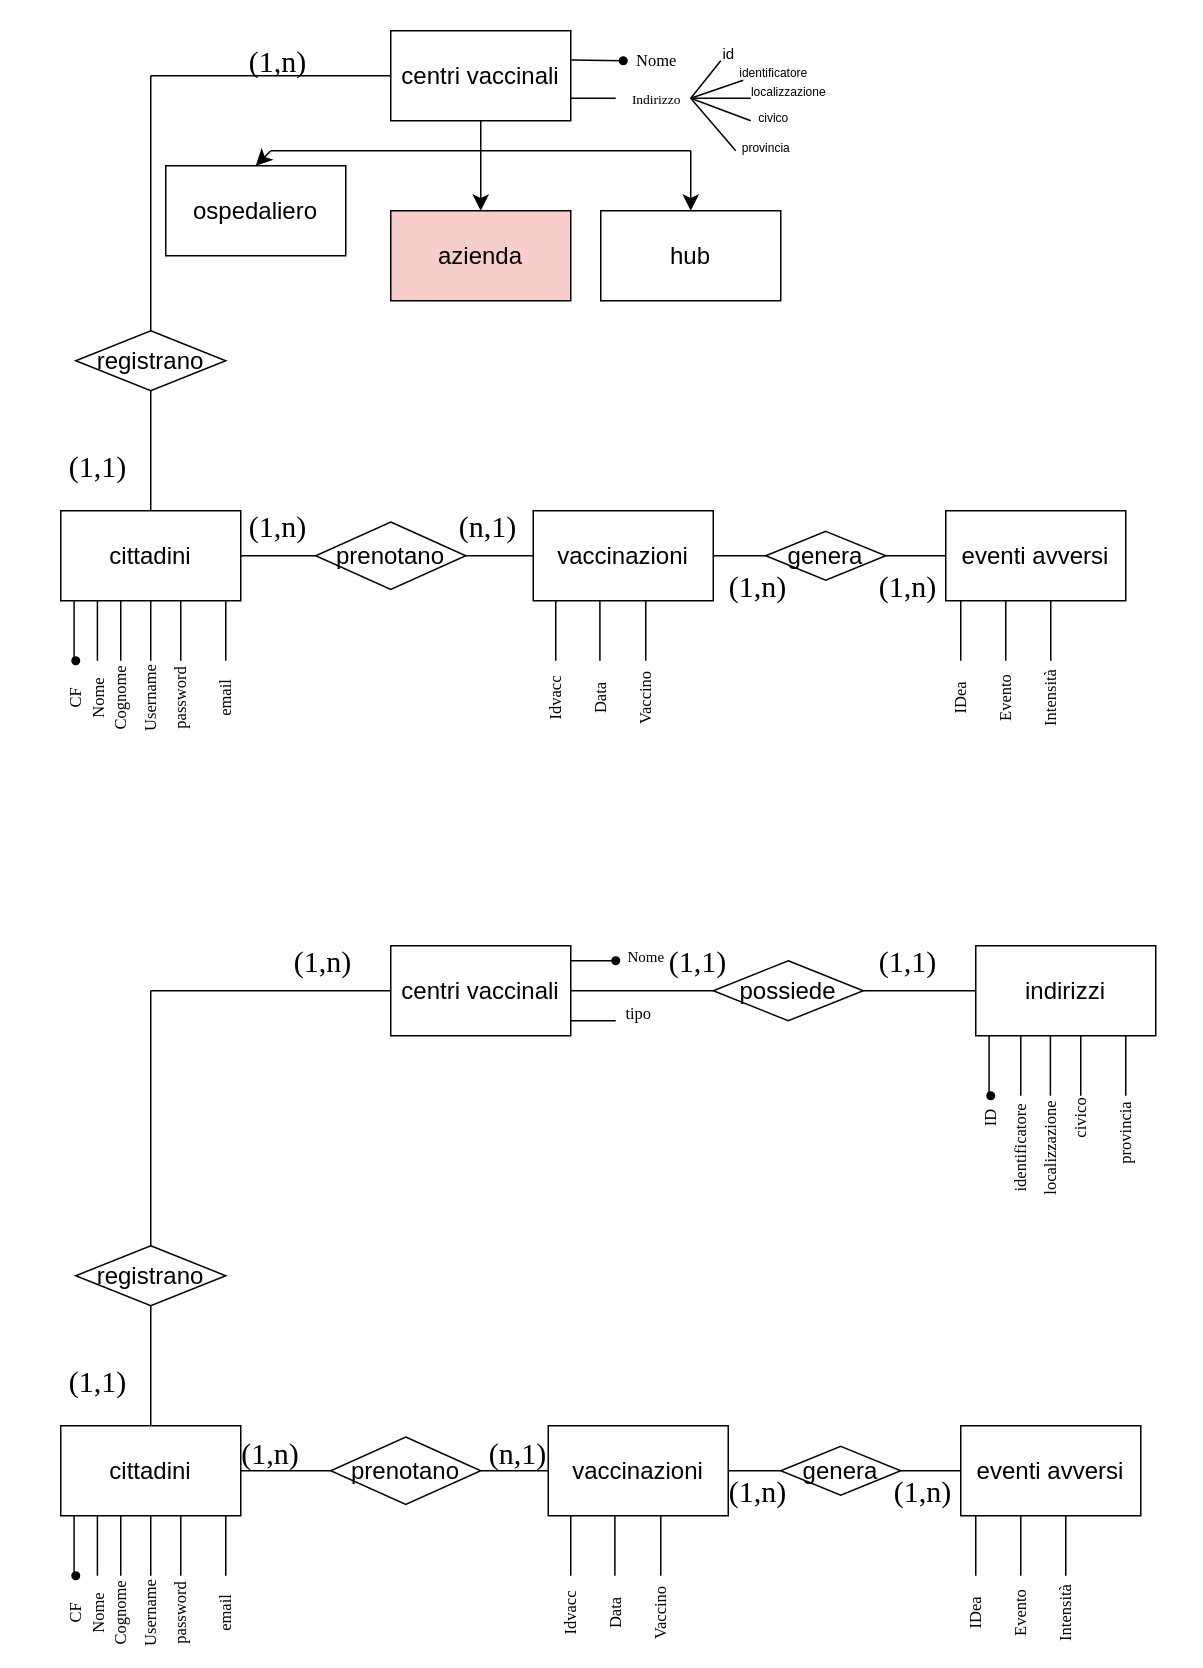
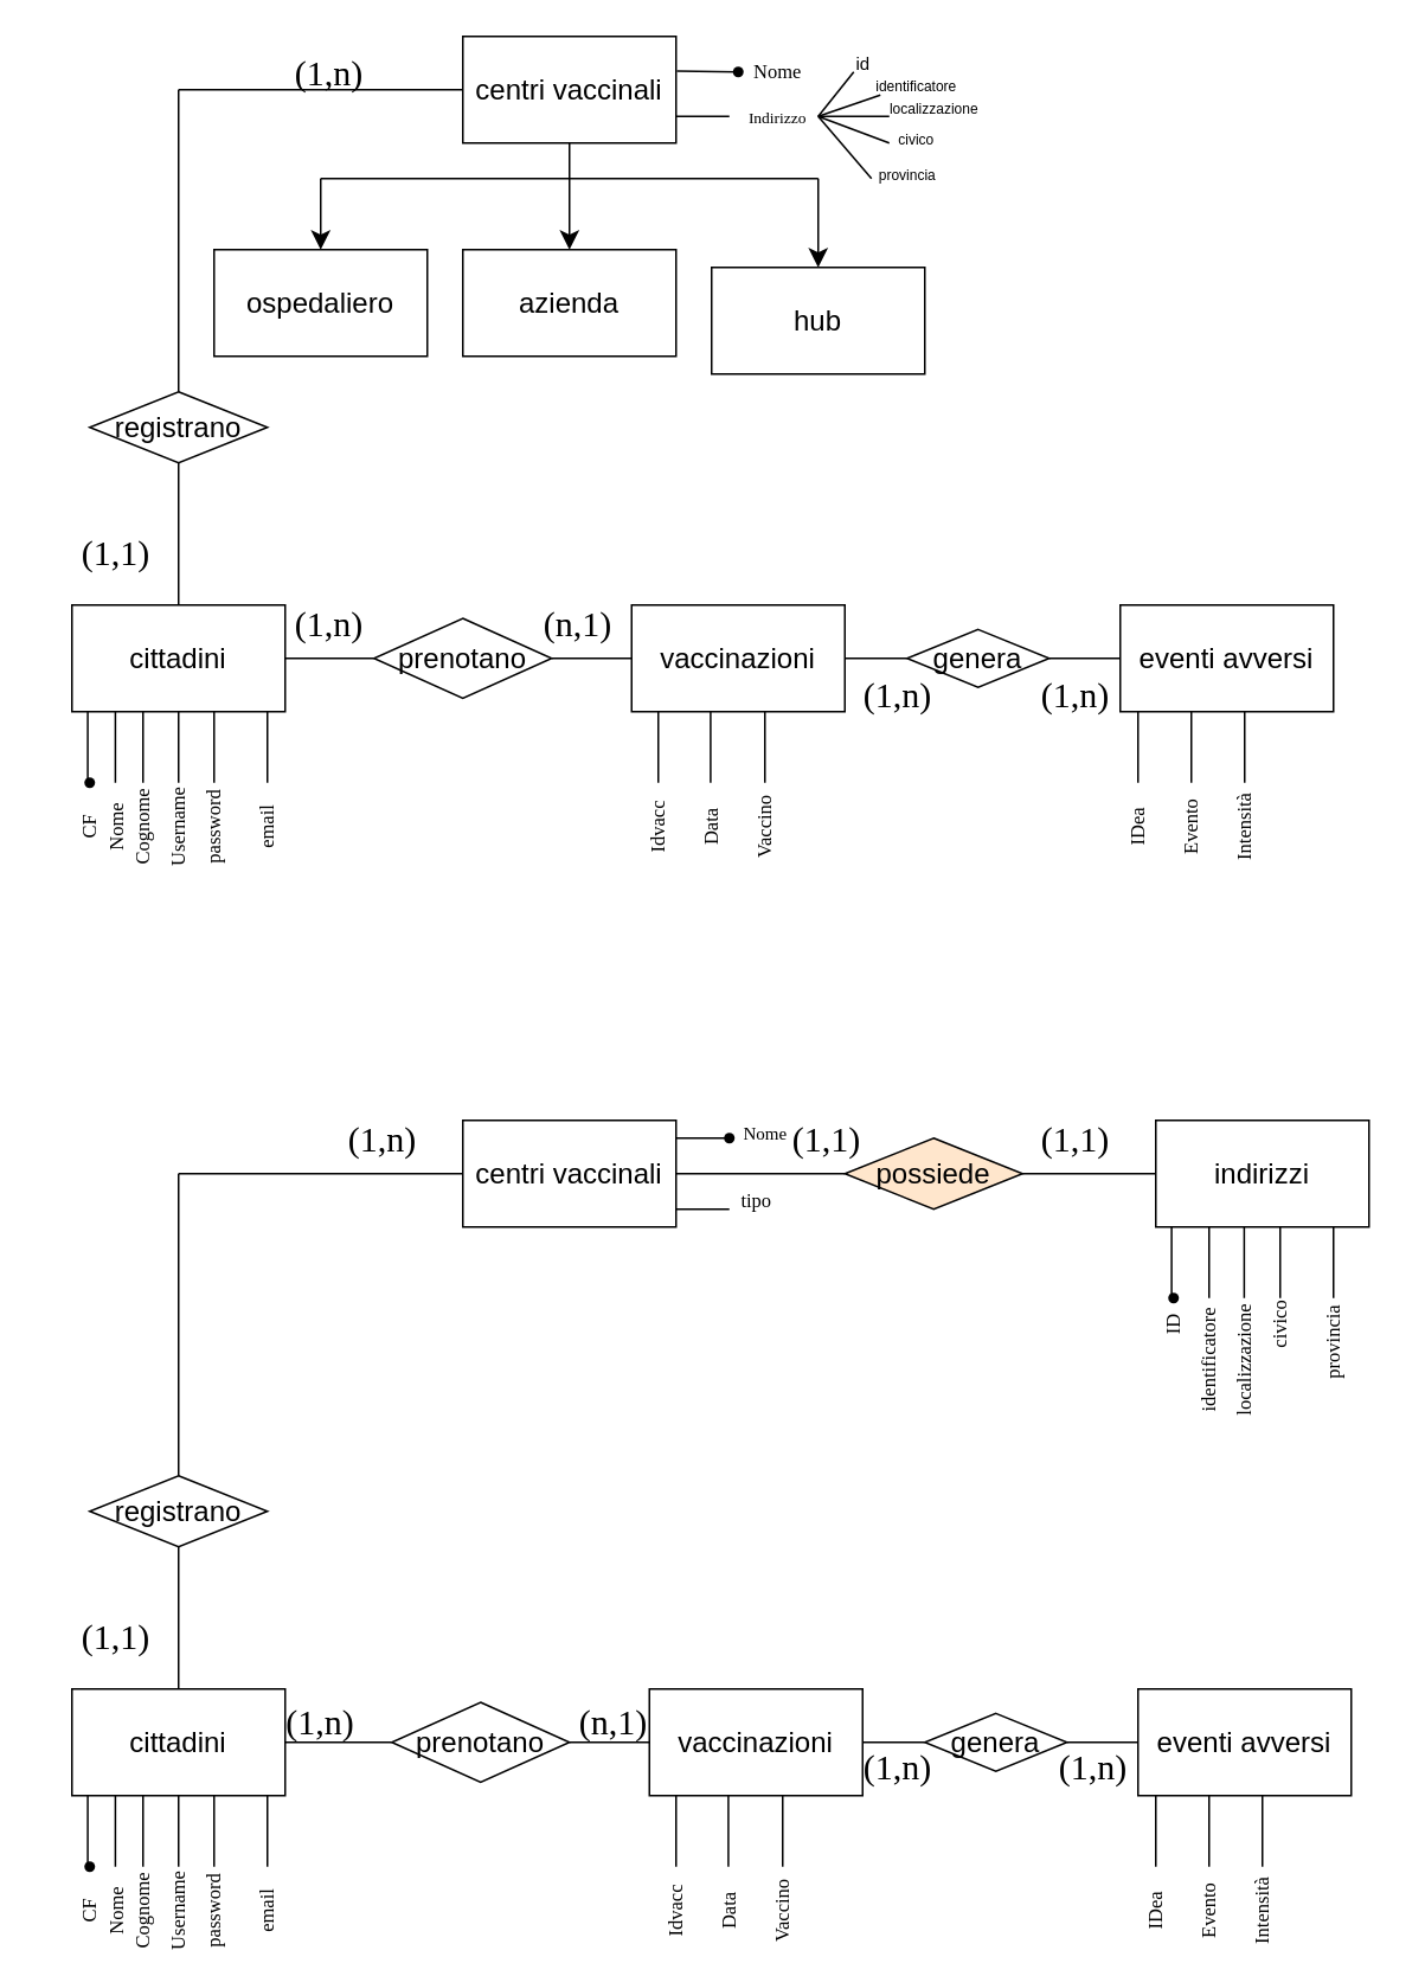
- <mxCell id="4" value="ospedaliero" style="rounded=0;whiteSpace=wrap;html=1;fontSize=16;" parent="1" vertex="1"><mxGeometry x="110" y="110" width="120" height="60" as="geometry" /></mxCell>
+ <mxCell id="4" value="ospedaliero" style="rounded=0;whiteSpace=wrap;html=1;fontSize=16;" parent="1" vertex="1"><mxGeometry x="120" y="140" width="120" height="60" as="geometry" /></mxCell>
- <mxCell id="52" value="azienda" style="rounded=0;whiteSpace=wrap;html=1;fontSize=16;fillColor=#f8cecc;" parent="1" vertex="1"><mxGeometry x="260" y="140" width="120" height="60" as="geometry" /></mxCell>
+ <mxCell id="52" value="azienda" style="rounded=0;whiteSpace=wrap;html=1;fontSize=16;" parent="1" vertex="1"><mxGeometry x="260" y="140" width="120" height="60" as="geometry" /></mxCell>
- <mxCell id="3" value="hub" style="rounded=0;whiteSpace=wrap;html=1;fontSize=16;" parent="1" vertex="1"><mxGeometry x="400" y="140" width="120" height="60" as="geometry" /></mxCell>
+ <mxCell id="3" value="hub" style="rounded=0;whiteSpace=wrap;html=1;fontSize=16;" parent="1" vertex="1"><mxGeometry x="400" y="150" width="120" height="60" as="geometry" /></mxCell>
- <mxCell id="75" value="possiede" style="rhombus;whiteSpace=wrap;html=1;fontSize=16;rounded=0;" parent="1" vertex="1"><mxGeometry x="475" y="640" width="100" height="40" as="geometry" /></mxCell>
+ <mxCell id="75" value="possiede" style="rhombus;whiteSpace=wrap;html=1;fontSize=16;rounded=0;fillColor=#ffe6cc;" parent="1" vertex="1"><mxGeometry x="475" y="640" width="100" height="40" as="geometry" /></mxCell>
